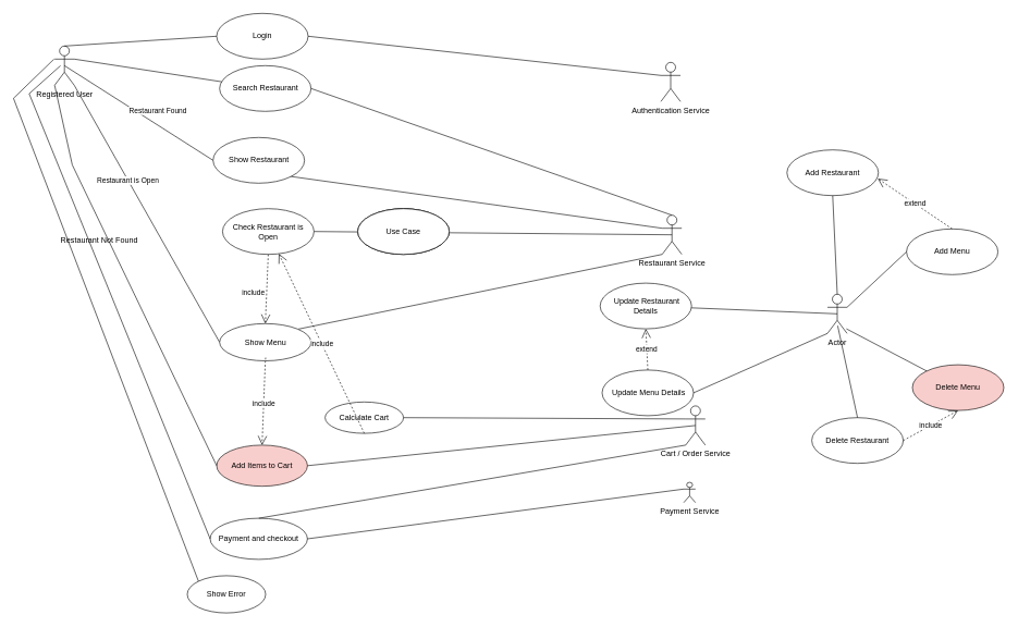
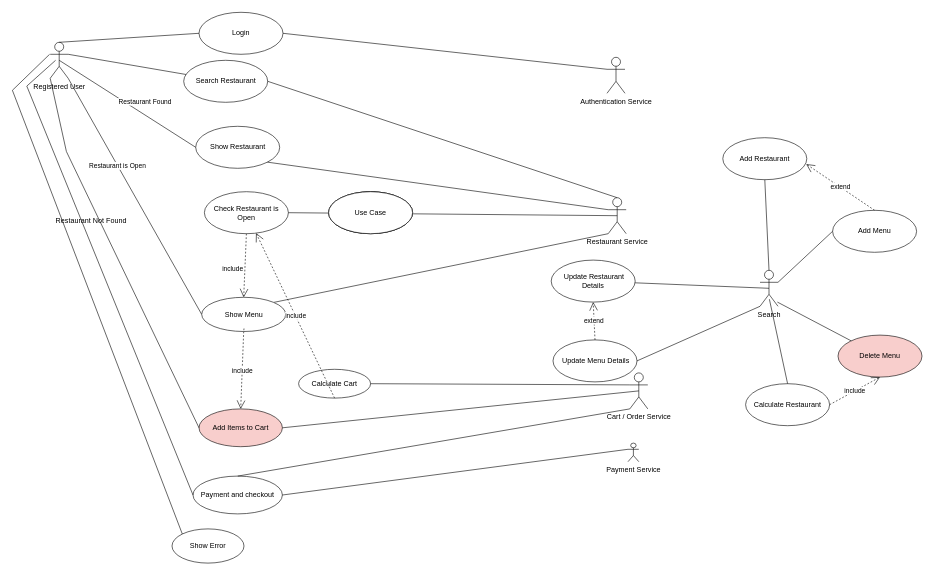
- <mxCell id="4" value="Search Restaurant" style="ellipse;whiteSpace=wrap;html=1;" parent="1" vertex="1"><mxGeometry x="335.5" y="100" width="140" height="70" as="geometry" /></mxCell>
+ <mxCell id="4" value="Search Restaurant" style="ellipse;whiteSpace=wrap;html=1;" parent="1" vertex="1"><mxGeometry x="305.5" y="100" width="140" height="70" as="geometry" /></mxCell>
- <mxCell id="39" value="Actor" style="shape=umlActor;verticalLabelPosition=bottom;verticalAlign=top;html=1;" parent="1" vertex="1"><mxGeometry x="1266" y="450" width="30" height="60" as="geometry" /></mxCell>
+ <mxCell id="39" value="Search" style="shape=umlActor;verticalLabelPosition=bottom;verticalAlign=top;html=1;" parent="1" vertex="1"><mxGeometry x="1266" y="450" width="30" height="60" as="geometry" /></mxCell>
- <mxCell id="43" value="Delete Restaurant" style="ellipse;whiteSpace=wrap;html=1;" parent="1" vertex="1"><mxGeometry x="1242" y="639" width="140" height="70" as="geometry" /></mxCell>
+ <mxCell id="43" value="Calculate Restaurant" style="ellipse;whiteSpace=wrap;html=1;" parent="1" vertex="1"><mxGeometry x="1242" y="639" width="140" height="70" as="geometry" /></mxCell>
